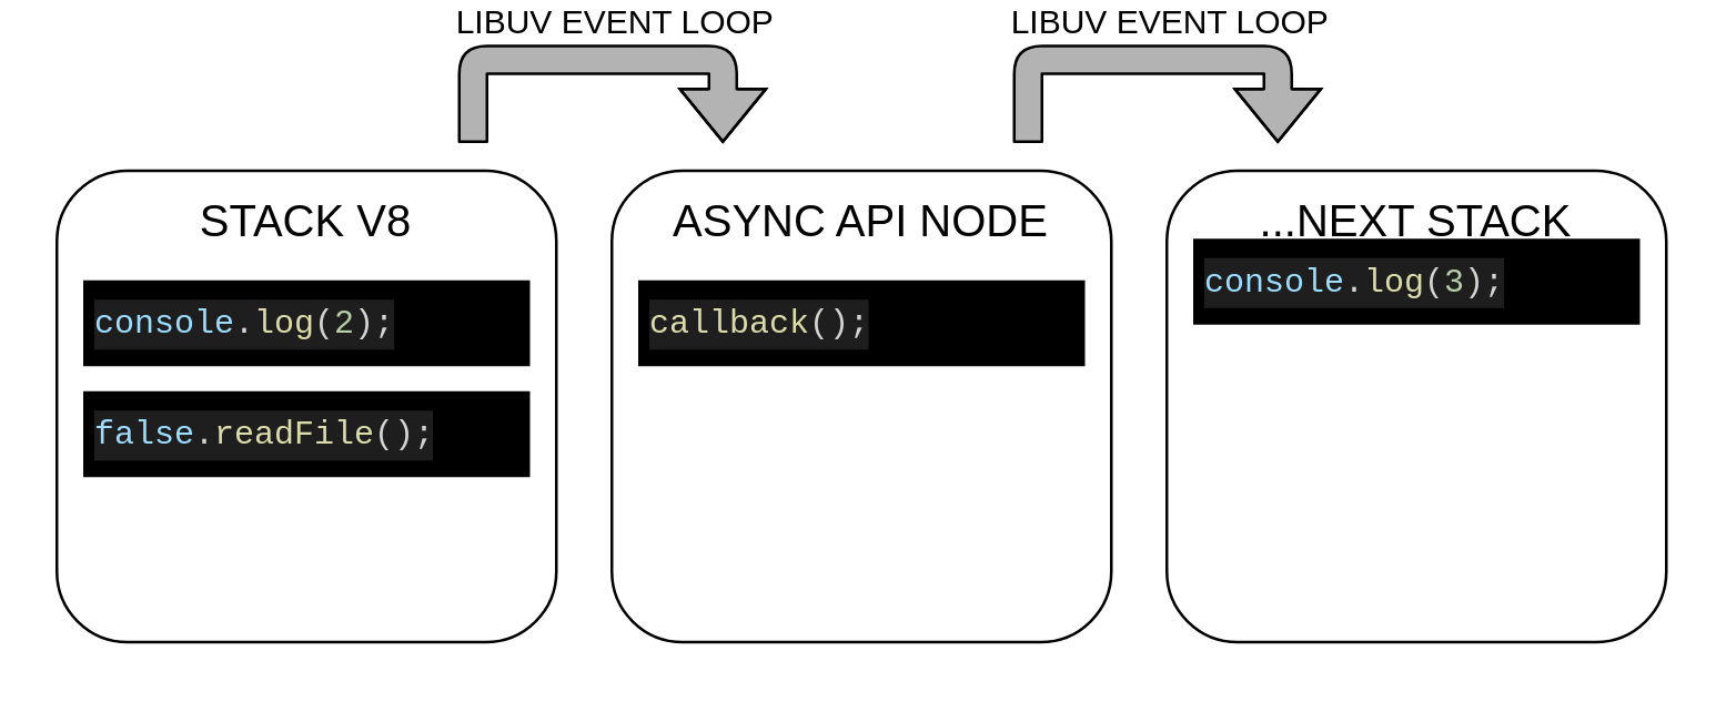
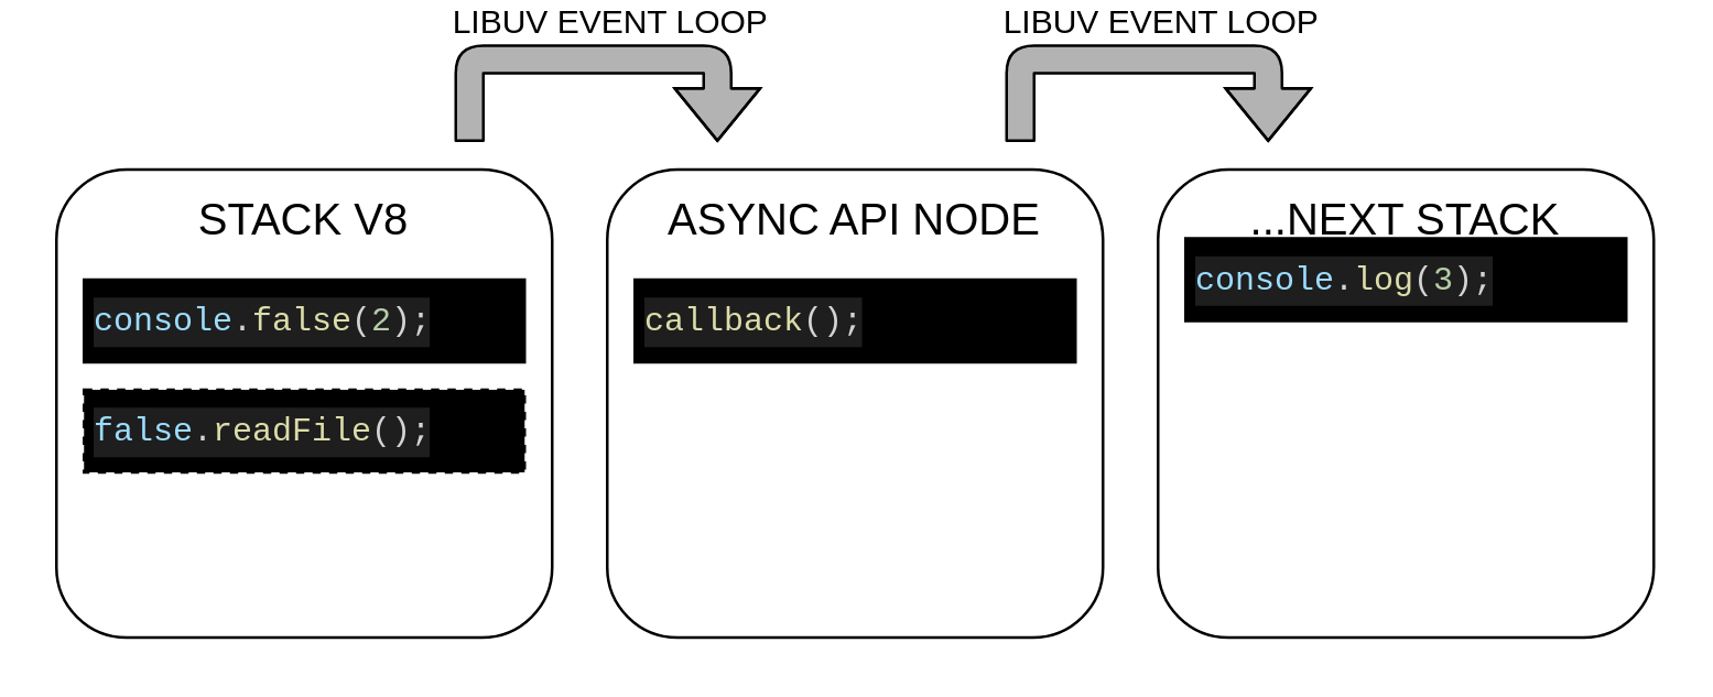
- <mxCell id="3" value="&lt;div style=&quot;color: rgb(212 , 212 , 212) ; background-color: rgb(30 , 30 , 30) ; font-family: &amp;quot;menlo&amp;quot; , &amp;quot;monaco&amp;quot; , &amp;quot;courier new&amp;quot; , monospace ; line-height: 18px&quot;&gt;&lt;span style=&quot;color: #9cdcfe&quot;&gt;console&lt;/span&gt;.&lt;span style=&quot;color: #dcdcaa&quot;&gt;log&lt;/span&gt;(&lt;span style=&quot;color: #b5cea8&quot;&gt;2&lt;/span&gt;);&lt;/div&gt;" style="rounded=0;whiteSpace=wrap;html=1;fillColor=#000000;align=left;spacingLeft=2;" vertex="1" parent="1"><mxGeometry x="30" y="100" width="160" height="30" as="geometry" /></mxCell>
+ <mxCell id="3" value="&lt;div style=&quot;color: rgb(212 , 212 , 212) ; background-color: rgb(30 , 30 , 30) ; font-family: &amp;quot;menlo&amp;quot; , &amp;quot;monaco&amp;quot; , &amp;quot;courier new&amp;quot; , monospace ; line-height: 18px&quot;&gt;&lt;span style=&quot;color: #9cdcfe&quot;&gt;console&lt;/span&gt;.&lt;span style=&quot;color: #dcdcaa&quot;&gt;false&lt;/span&gt;(&lt;span style=&quot;color: #b5cea8&quot;&gt;2&lt;/span&gt;);&lt;/div&gt;" style="rounded=0;whiteSpace=wrap;html=1;fillColor=#000000;align=left;spacingLeft=2;" vertex="1" parent="1"><mxGeometry x="30" y="100" width="160" height="30" as="geometry" /></mxCell>
- <mxCell id="4" value="&lt;div style=&quot;background-color: rgb(30 , 30 , 30) ; font-family: &amp;#34;menlo&amp;#34; , &amp;#34;monaco&amp;#34; , &amp;#34;courier new&amp;#34; , monospace ; line-height: 18px&quot;&gt;&lt;div style=&quot;color: rgb(212 , 212 , 212) ; font-family: &amp;#34;menlo&amp;#34; , &amp;#34;monaco&amp;#34; , &amp;#34;courier new&amp;#34; , monospace ; line-height: 18px&quot;&gt;&lt;div&gt;&lt;span style=&quot;color: #9cdcfe&quot;&gt;false&lt;/span&gt;.&lt;span style=&quot;color: #dcdcaa&quot;&gt;readFile&lt;/span&gt;();&lt;/div&gt;&lt;/div&gt;&lt;/div&gt;" style="rounded=0;whiteSpace=wrap;html=1;fillColor=#000000;align=left;spacingLeft=2;" vertex="1" parent="1"><mxGeometry x="30" y="140" width="160" height="30" as="geometry" /></mxCell>
+ <mxCell id="4" value="&lt;div style=&quot;background-color: rgb(30 , 30 , 30) ; font-family: &amp;#34;menlo&amp;#34; , &amp;#34;monaco&amp;#34; , &amp;#34;courier new&amp;#34; , monospace ; line-height: 18px&quot;&gt;&lt;div style=&quot;color: rgb(212 , 212 , 212) ; font-family: &amp;#34;menlo&amp;#34; , &amp;#34;monaco&amp;#34; , &amp;#34;courier new&amp;#34; , monospace ; line-height: 18px&quot;&gt;&lt;div&gt;&lt;span style=&quot;color: #9cdcfe&quot;&gt;false&lt;/span&gt;.&lt;span style=&quot;color: #dcdcaa&quot;&gt;readFile&lt;/span&gt;();&lt;/div&gt;&lt;/div&gt;&lt;/div&gt;" style="rounded=0;whiteSpace=wrap;html=1;fillColor=#000000;align=left;spacingLeft=2;dashed=1;" vertex="1" parent="1"><mxGeometry x="30" y="140" width="160" height="30" as="geometry" /></mxCell>
